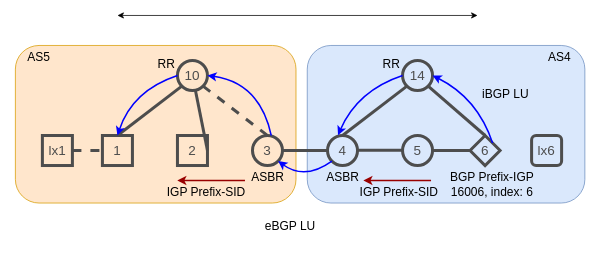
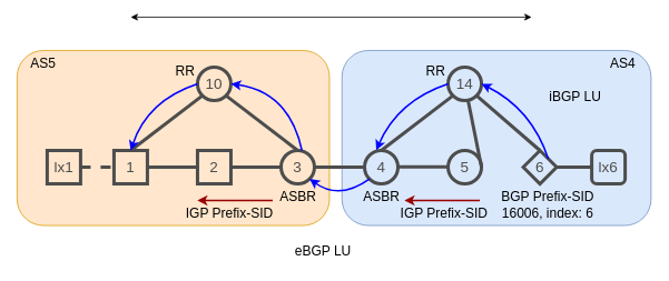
- <mxCell id="29" value="iBGP LU" style="text;html=1;align=center;verticalAlign=middle;resizable=0;points=[];autosize=1;strokeColor=none;fillColor=none;fontSize=16;" parent="1" vertex="1"><mxGeometry x="628" y="110" width="90" height="30" as="geometry" /></mxCell>
+ <mxCell id="29" value="iBGP LU" style="text;html=1;align=center;verticalAlign=middle;resizable=0;points=[];autosize=1;strokeColor=none;fillColor=none;fontSize=16;" parent="1" vertex="1"><mxGeometry x="643" y="100" width="90" height="30" as="geometry" /></mxCell>
- <mxCell id="11" style="edgeStyle=none;rounded=0;orthogonalLoop=1;jettySize=auto;html=1;exitX=1;exitY=1;exitDx=0;exitDy=0;entryX=0.5;entryY=0;entryDx=0;entryDy=0;strokeColor=#4D4D4D;strokeWidth=4;fontSize=18;fontColor=#4D4D4D;endArrow=none;endFill=0;dashed=1;" parent="1" source="12" target="18" edge="1"><mxGeometry relative="1" as="geometry" /></mxCell>
+ <mxCell id="11" style="edgeStyle=none;rounded=0;orthogonalLoop=1;jettySize=auto;html=1;exitX=1;exitY=1;exitDx=0;exitDy=0;entryX=0.5;entryY=0;entryDx=0;entryDy=0;strokeColor=#4D4D4D;strokeWidth=4;fontSize=18;fontColor=#4D4D4D;endArrow=none;endFill=0;" parent="1" source="12" target="18" edge="1"><mxGeometry relative="1" as="geometry" /></mxCell>
- <mxCell id="19" value="" style="edgeStyle=none;rounded=0;orthogonalLoop=1;jettySize=auto;html=1;exitX=1;exitY=0.5;exitDx=0;exitDy=0;strokeColor=#4D4D4D;strokeWidth=4;fontSize=18;fontColor=#4D4D4D;endArrow=none;endFill=0;" parent="1" source="9" target="12" edge="1"><mxGeometry relative="1" as="geometry"><mxPoint x="276" y="200" as="sourcePoint" /><mxPoint x="496" y="200" as="targetPoint" /></mxGeometry></mxCell>
+ <mxCell id="19" value="" style="edgeStyle=none;rounded=0;orthogonalLoop=1;jettySize=auto;html=1;exitX=1;exitY=0.5;exitDx=0;exitDy=0;strokeColor=#4D4D4D;strokeWidth=4;fontSize=18;fontColor=#4D4D4D;endArrow=none;endFill=0;" parent="1" source="9" target="18" edge="1"><mxGeometry relative="1" as="geometry"><mxPoint x="276" y="200" as="sourcePoint" /><mxPoint x="496" y="200" as="targetPoint" /></mxGeometry></mxCell>
+ <mxCell id="16" style="rounded=0;orthogonalLoop=1;jettySize=auto;html=1;entryX=1;entryY=0.5;entryDx=0;entryDy=0;fontSize=18;fontColor=#4D4D4D;endArrow=none;endFill=0;strokeColor=#4D4D4D;strokeWidth=4;exitX=0;exitY=0.5;exitDx=0;exitDy=0;" parent="1" source="9" target="4" edge="1"><mxGeometry relative="1" as="geometry"><mxPoint x="366" y="270" as="sourcePoint" /><mxPoint x="366" y="150" as="targetPoint" /></mxGeometry></mxCell>
- <mxCell id="15" style="rounded=0;orthogonalLoop=1;jettySize=auto;html=1;entryX=0;entryY=0.5;entryDx=0;entryDy=0;fontSize=18;fontColor=#4D4D4D;endArrow=none;endFill=0;strokeColor=#4D4D4D;strokeWidth=4;exitX=1;exitY=0.5;exitDx=0;exitDy=0;" parent="1" source="6" target="7" edge="1"><mxGeometry relative="1" as="geometry"><mxPoint x="266" y="250" as="sourcePoint" /><mxPoint x="180.142" y="224.142" as="targetPoint" /></mxGeometry></mxCell>
+ <mxCell id="15" style="rounded=0;orthogonalLoop=1;jettySize=auto;html=1;fontSize=18;fontColor=#4D4D4D;endArrow=none;endFill=0;strokeColor=#4D4D4D;strokeWidth=4;exitX=1;exitY=0.5;exitDx=0;exitDy=0;" parent="1" source="6" target="23" edge="1"><mxGeometry relative="1" as="geometry"><mxPoint x="266" y="250" as="sourcePoint" /><mxPoint x="180.142" y="224.142" as="targetPoint" /></mxGeometry></mxCell>
+ <mxCell id="8" style="edgeStyle=none;rounded=0;orthogonalLoop=1;jettySize=auto;html=1;exitX=1;exitY=0.5;exitDx=0;exitDy=0;strokeColor=#4D4D4D;strokeWidth=4;fontSize=18;fontColor=#4D4D4D;endArrow=none;endFill=0;startArrow=none;" parent="1" source="7" target="17" edge="1"><mxGeometry relative="1" as="geometry"><mxPoint x="688" y="200" as="sourcePoint" /></mxGeometry></mxCell>
- <mxCell id="32" value="BGP Prefix-IGP&lt;br&gt;16006, index: 6" style="text;html=1;align=center;verticalAlign=middle;resizable=0;points=[];autosize=1;strokeColor=none;fillColor=none;fontSize=16;" parent="1" vertex="1"><mxGeometry x="590" y="220" width="130" height="50" as="geometry" /></mxCell>
+ <mxCell id="32" value="BGP Prefix-SID&lt;br&gt;16006, index: 6" style="text;html=1;align=center;verticalAlign=middle;resizable=0;points=[];autosize=1;strokeColor=none;fillColor=none;fontSize=16;" parent="1" vertex="1"><mxGeometry x="590" y="220" width="130" height="50" as="geometry" /></mxCell>
